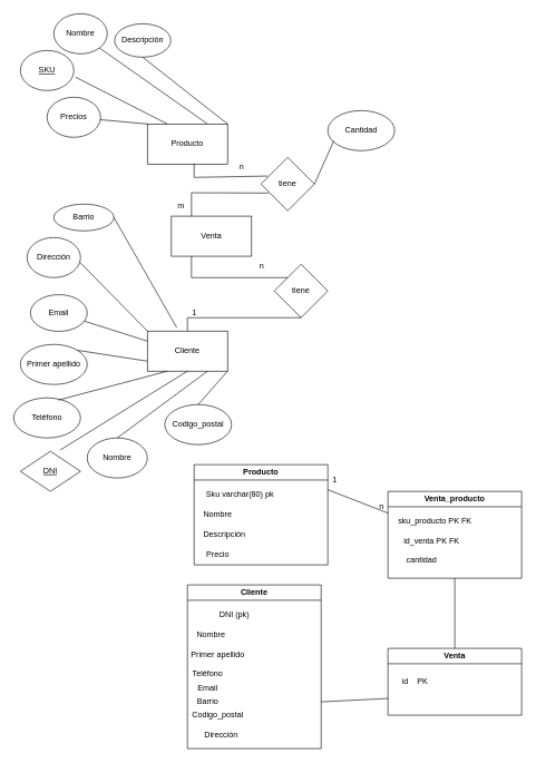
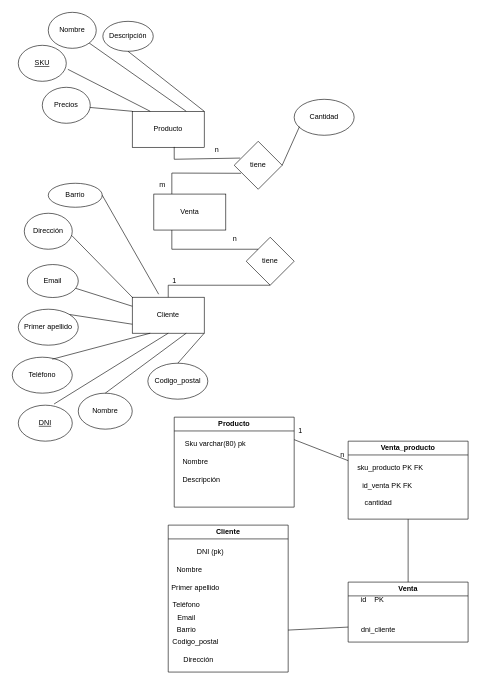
- <mxCell id="21" value="&lt;u&gt;DNI&lt;/u&gt;" style="rhombus;whiteSpace=wrap;html=1;" parent="1" vertex="1"><mxGeometry x="30" y="675" width="90" height="60" as="geometry" /></mxCell>
+ <mxCell id="21" value="&lt;u&gt;DNI&lt;/u&gt;" style="ellipse;whiteSpace=wrap;html=1;" parent="1" vertex="1"><mxGeometry x="30" y="675" width="90" height="60" as="geometry" /></mxCell>
- <mxCell id="39" value="Precio" style="text;html=1;align=center;verticalAlign=middle;resizable=0;points=[];autosize=1;strokeColor=none;fillColor=none;" parent="35" vertex="1"><mxGeometry x="5" y="120" width="60" height="30" as="geometry" /></mxCell>
- <mxCell id="54" value="id&amp;nbsp; &amp;nbsp; PK" style="text;html=1;align=center;verticalAlign=middle;resizable=0;points=[];autosize=1;strokeColor=none;fillColor=none;" parent="53" vertex="1"><mxGeometry x="10" y="35" width="60" height="30" as="geometry" /></mxCell>
+ <mxCell id="54" value="id&amp;nbsp; &amp;nbsp; PK" style="text;html=1;align=center;verticalAlign=middle;resizable=0;points=[];autosize=1;strokeColor=none;fillColor=none;" parent="53" vertex="1"><mxGeometry x="10" y="15" width="60" height="30" as="geometry" /></mxCell>
+ <mxCell id="55" value="dni_cliente" style="text;html=1;align=center;verticalAlign=middle;resizable=0;points=[];autosize=1;strokeColor=none;fillColor=none;" parent="53" vertex="1"><mxGeometry x="10" y="65" width="80" height="30" as="geometry" /></mxCell>
